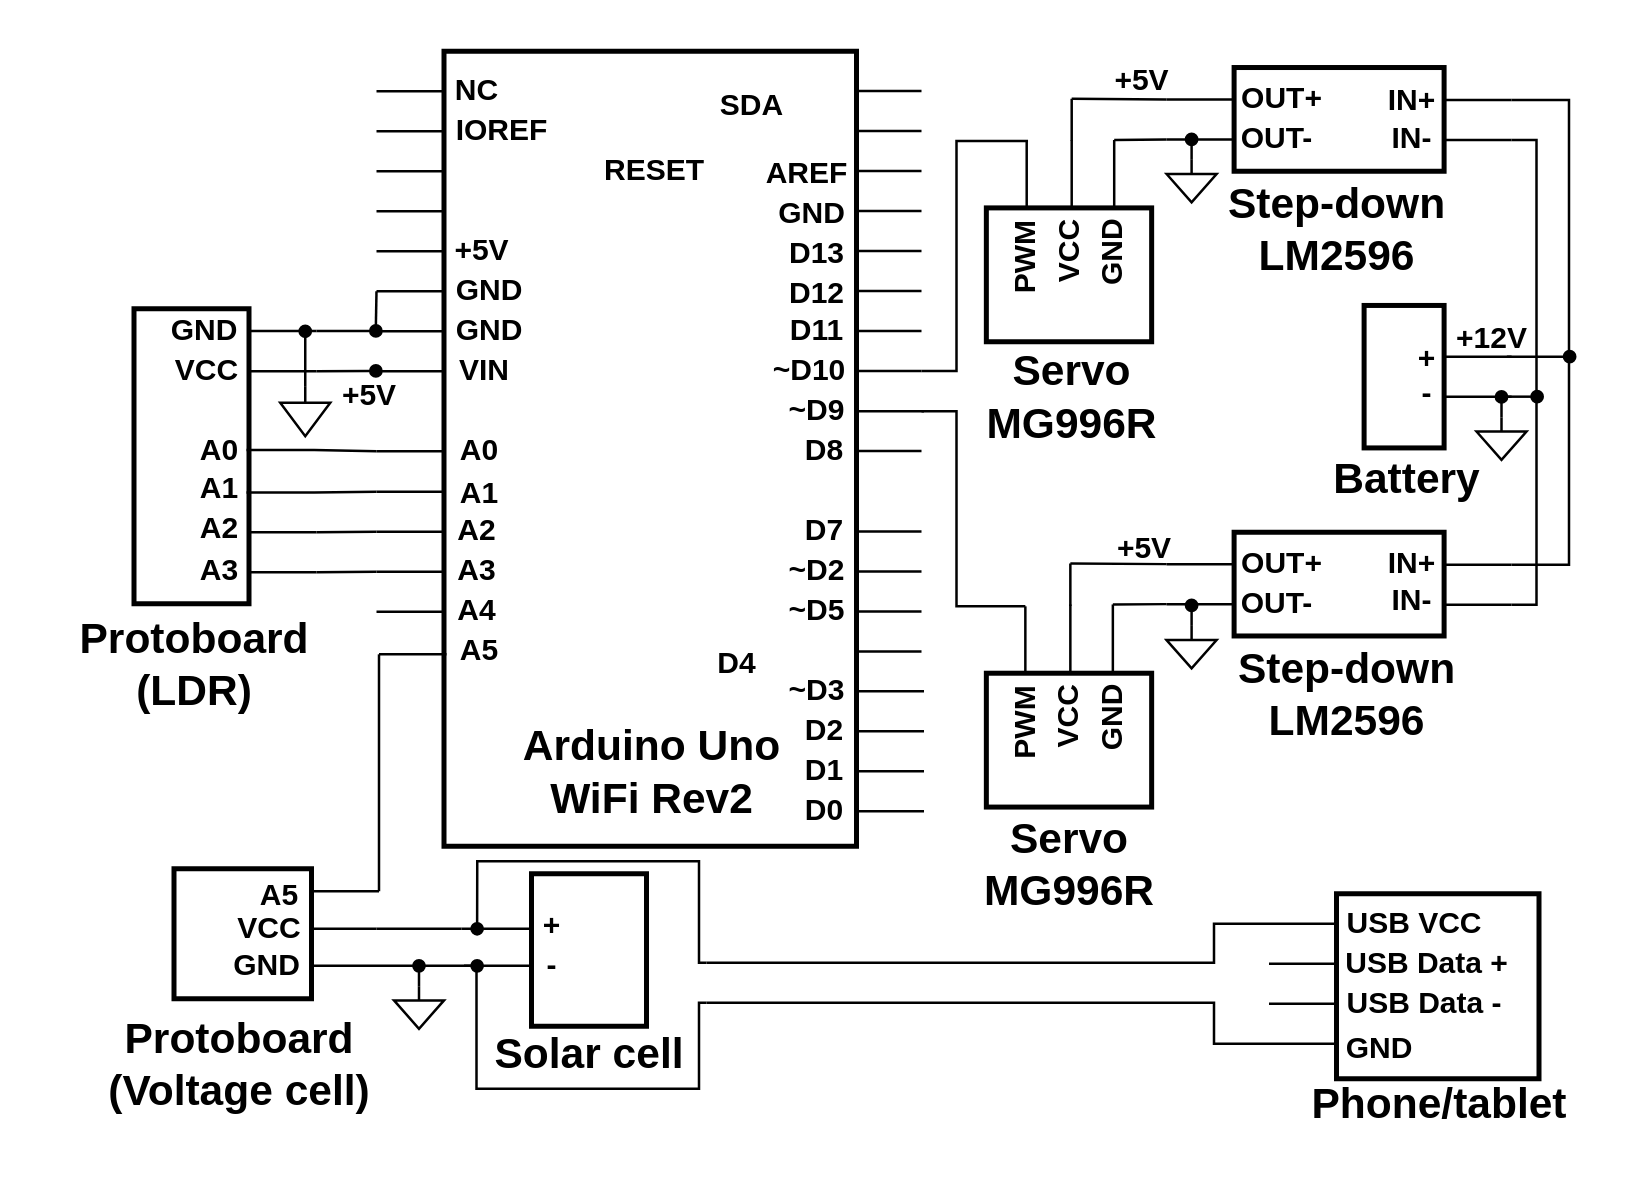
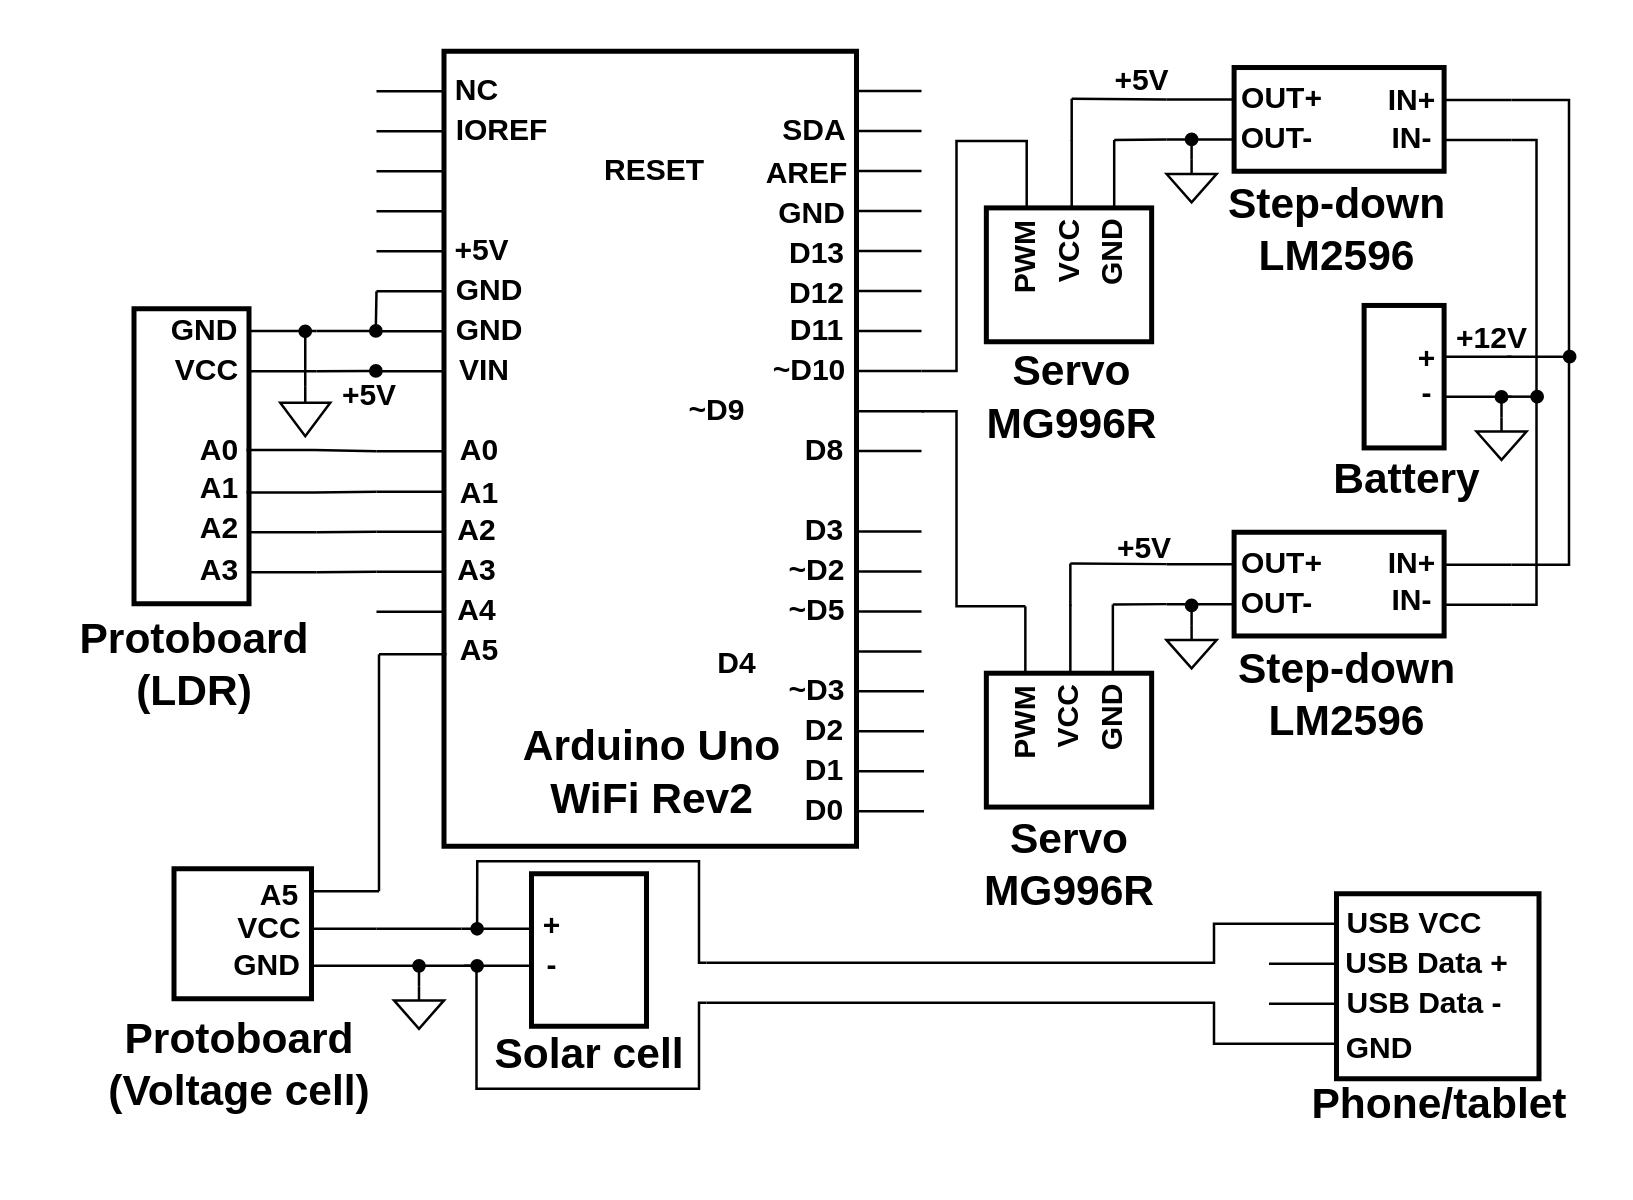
- <mxCell id="42" value="SDA" style="text;strokeColor=none;fillColor=none;html=1;fontSize=12;fontStyle=1;verticalAlign=middle;align=center;" parent="1" vertex="1"><mxGeometry x="286" y="35.5" width="27" height="13" as="geometry" /></mxCell>
+ <mxCell id="42" value="SDA" style="text;strokeColor=none;fillColor=none;html=1;fontSize=12;fontStyle=1;verticalAlign=middle;align=center;" parent="1" vertex="1"><mxGeometry x="311" y="45.5" width="27" height="13" as="geometry" /></mxCell>
- <mxCell id="50" value="~D9" style="text;strokeColor=none;fillColor=none;html=1;fontSize=12;fontStyle=1;verticalAlign=middle;align=center;" parent="1" vertex="1"><mxGeometry x="314" y="157.5" width="24" height="13" as="geometry" /></mxCell>
+ <mxCell id="50" value="~D9" style="text;strokeColor=none;fillColor=none;html=1;fontSize=12;fontStyle=1;verticalAlign=middle;align=center;" parent="1" vertex="1"><mxGeometry x="274" y="157.5" width="24" height="13" as="geometry" /></mxCell>
- <mxCell id="52" value="D7" style="text;strokeColor=none;fillColor=none;html=1;fontSize=12;fontStyle=1;verticalAlign=middle;align=center;" parent="1" vertex="1"><mxGeometry x="320" y="205.62" width="18" height="13" as="geometry" /></mxCell>
+ <mxCell id="52" value="D3" style="text;strokeColor=none;fillColor=none;html=1;fontSize=12;fontStyle=1;verticalAlign=middle;align=center;" parent="1" vertex="1"><mxGeometry x="320" y="205.62" width="18" height="13" as="geometry" /></mxCell>
